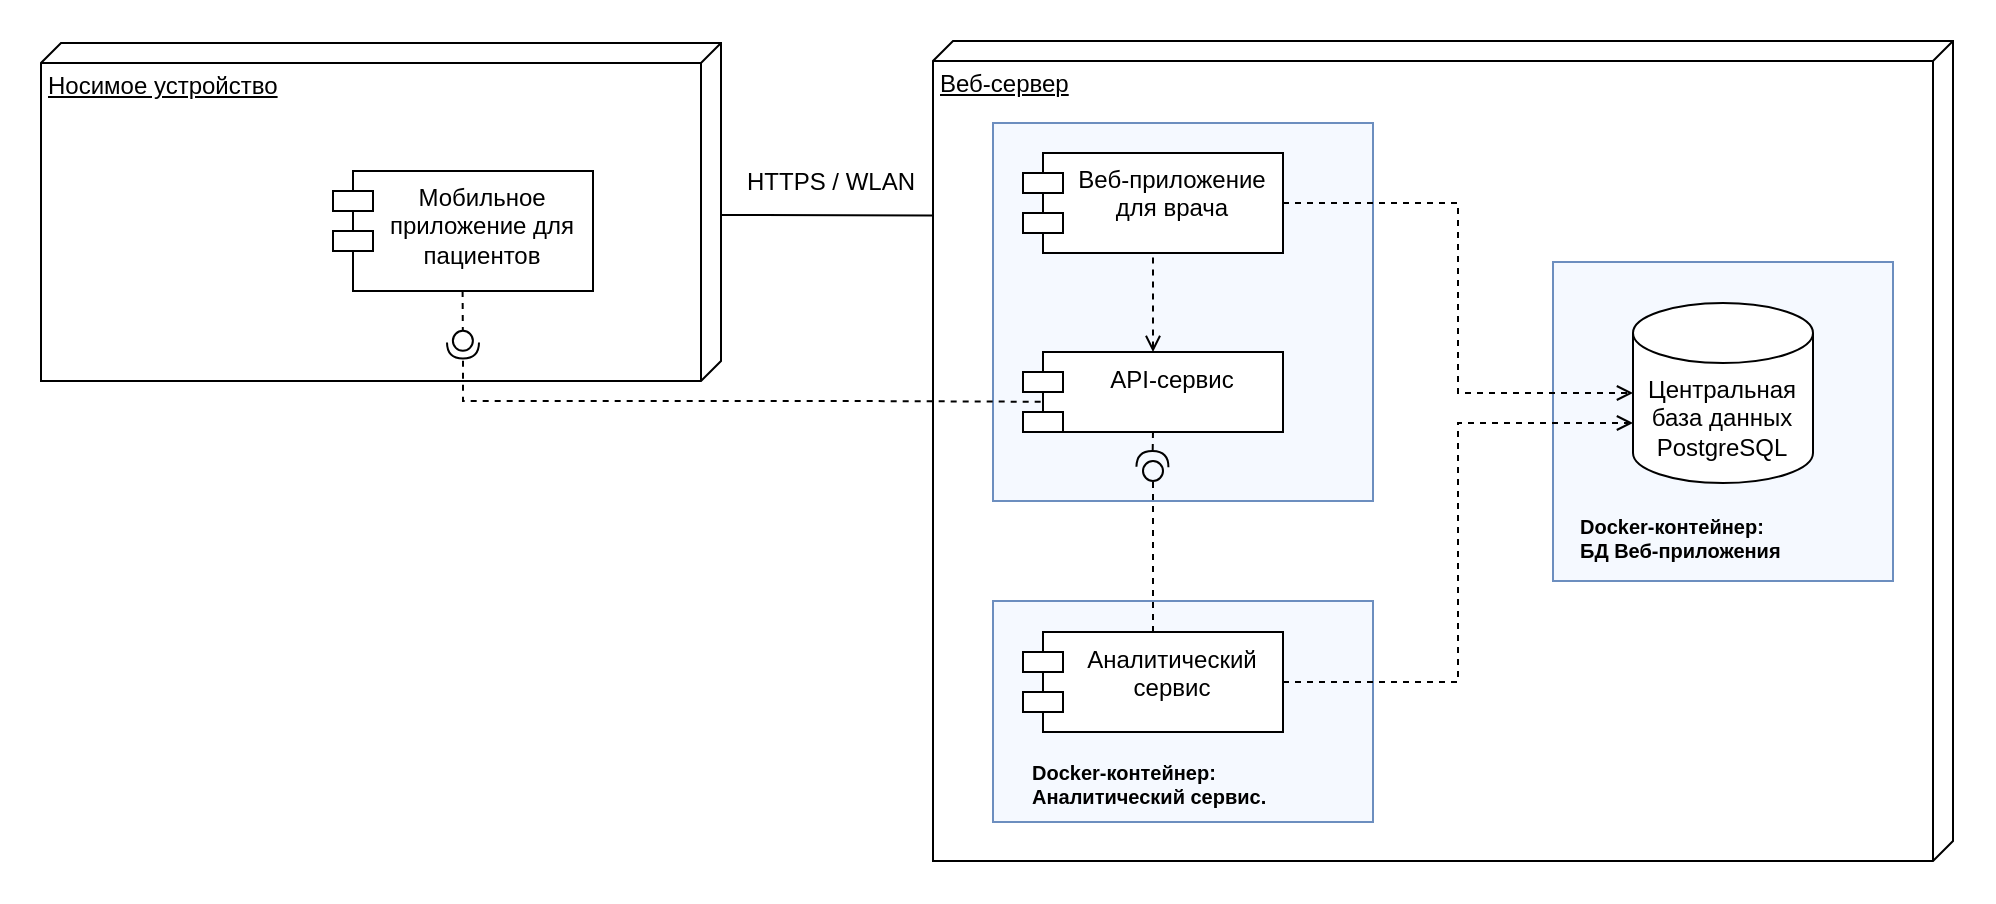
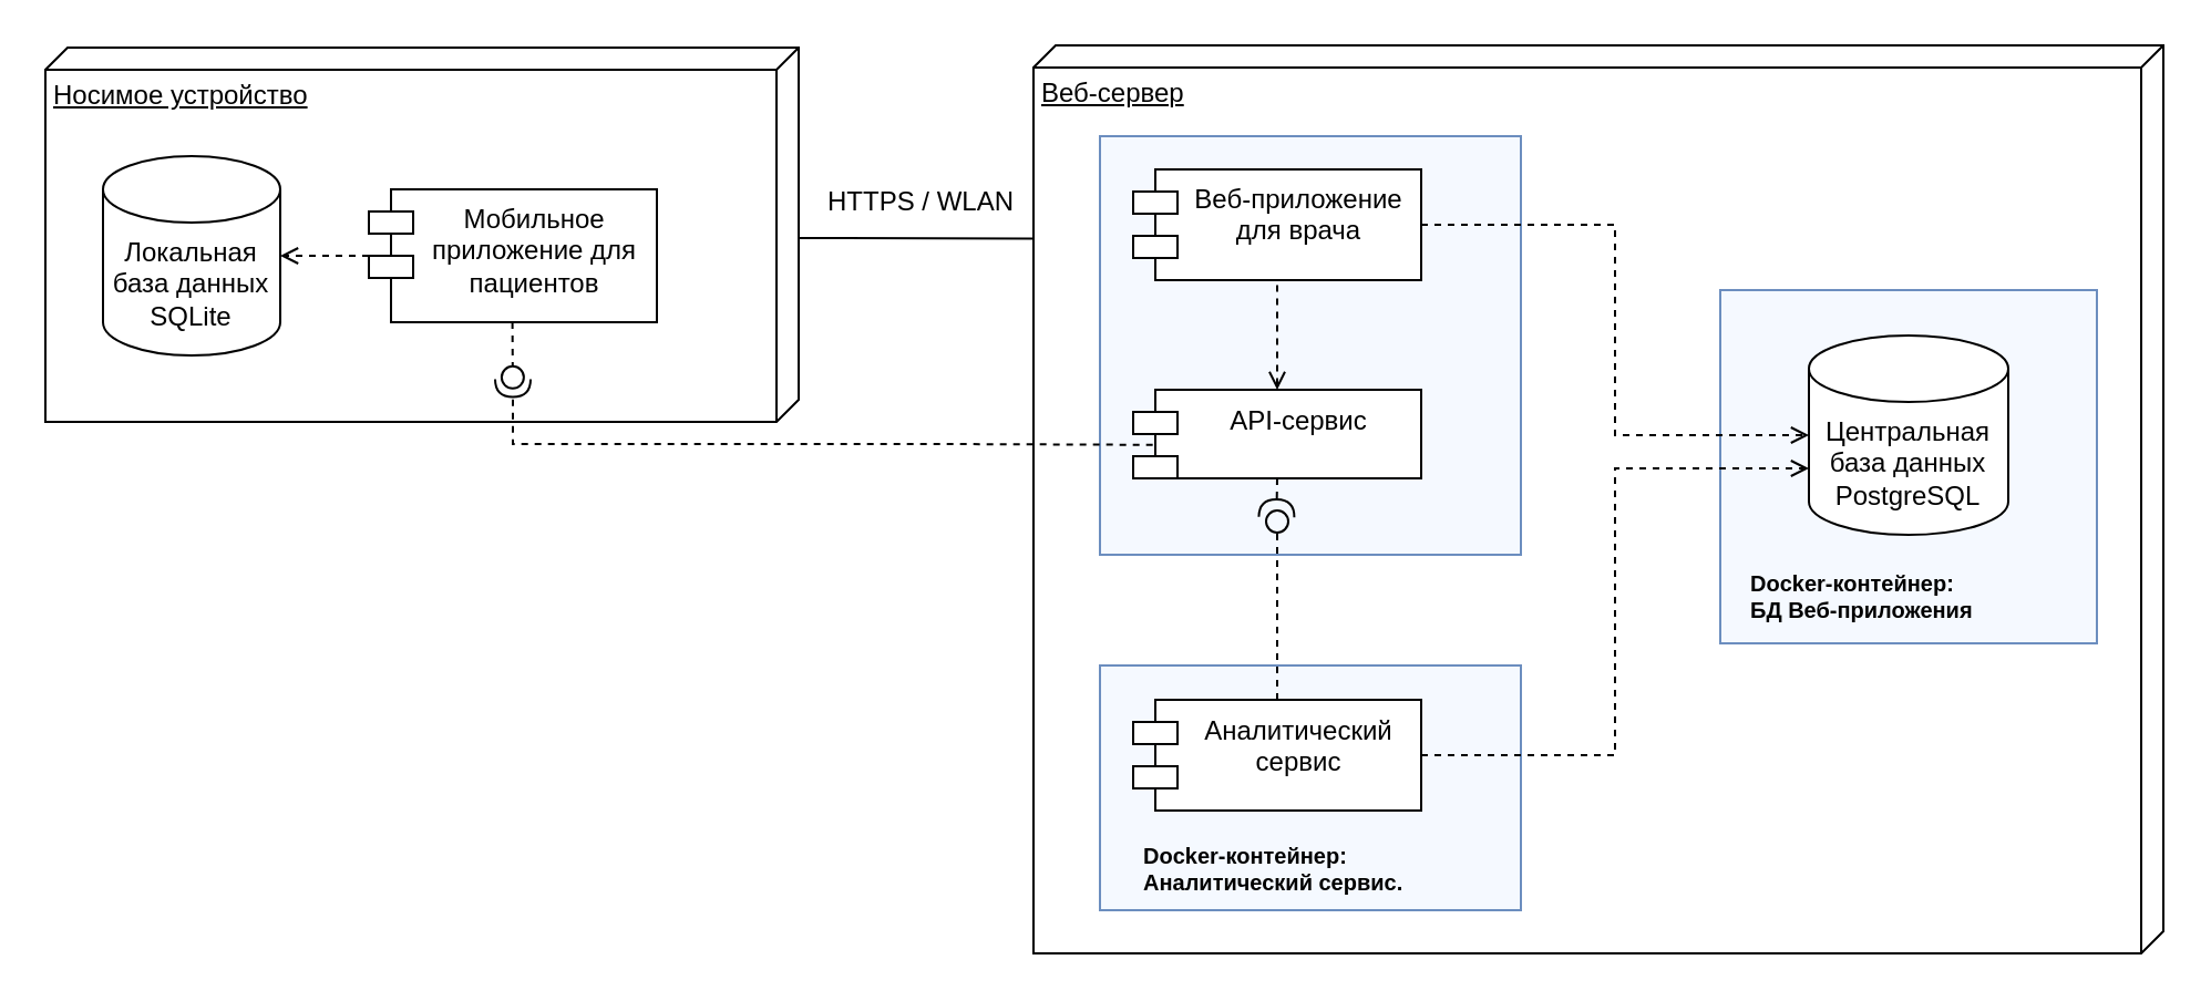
+ <mxCell id="3" value="Локальная база данных SQLite" style="shape=cylinder3;whiteSpace=wrap;html=1;boundedLbl=1;backgroundOutline=1;size=15;" vertex="1" parent="1"><mxGeometry x="46" y="70" width="80" height="90" as="geometry" /></mxCell>
+ <mxCell id="14" style="edgeStyle=orthogonalEdgeStyle;rounded=0;orthogonalLoop=1;jettySize=auto;html=1;entryX=1;entryY=0.5;entryDx=0;entryDy=0;entryPerimeter=0;dashed=1;endArrow=open;endFill=0;" edge="1" parent="1" source="4" target="3"><mxGeometry relative="1" as="geometry" /></mxCell>
